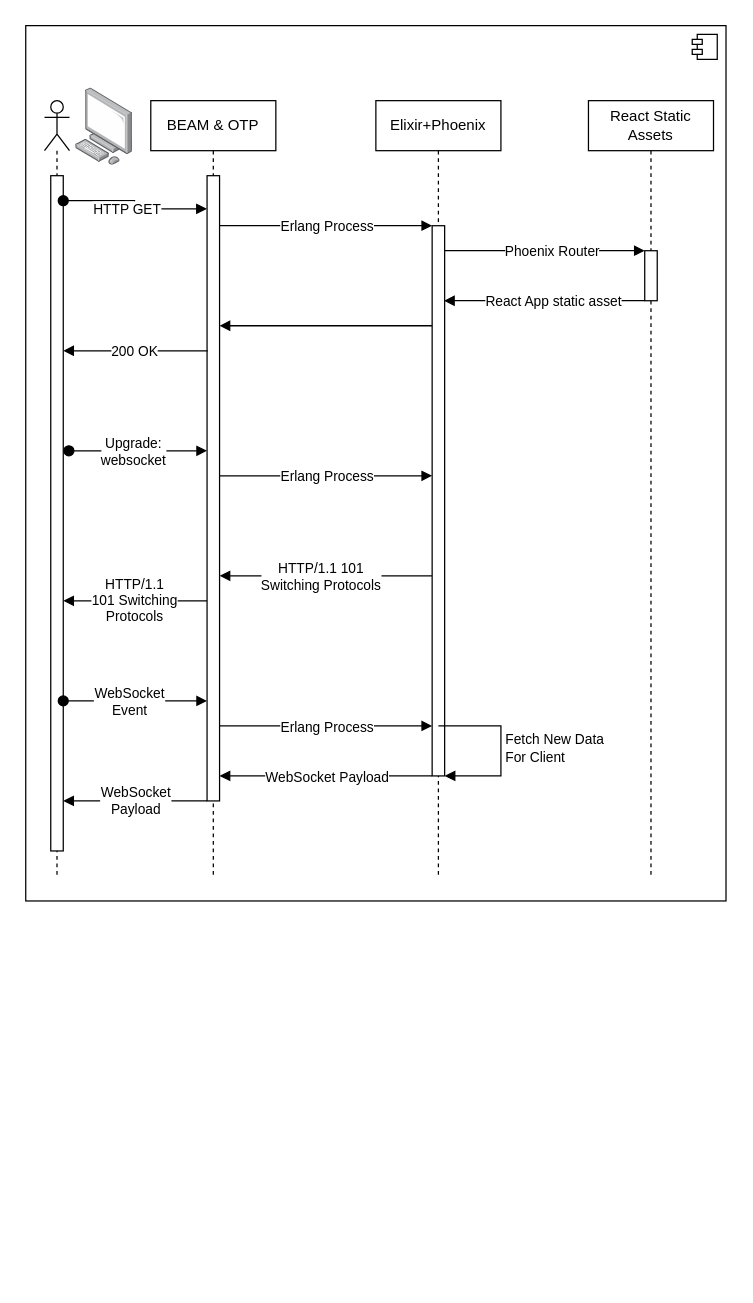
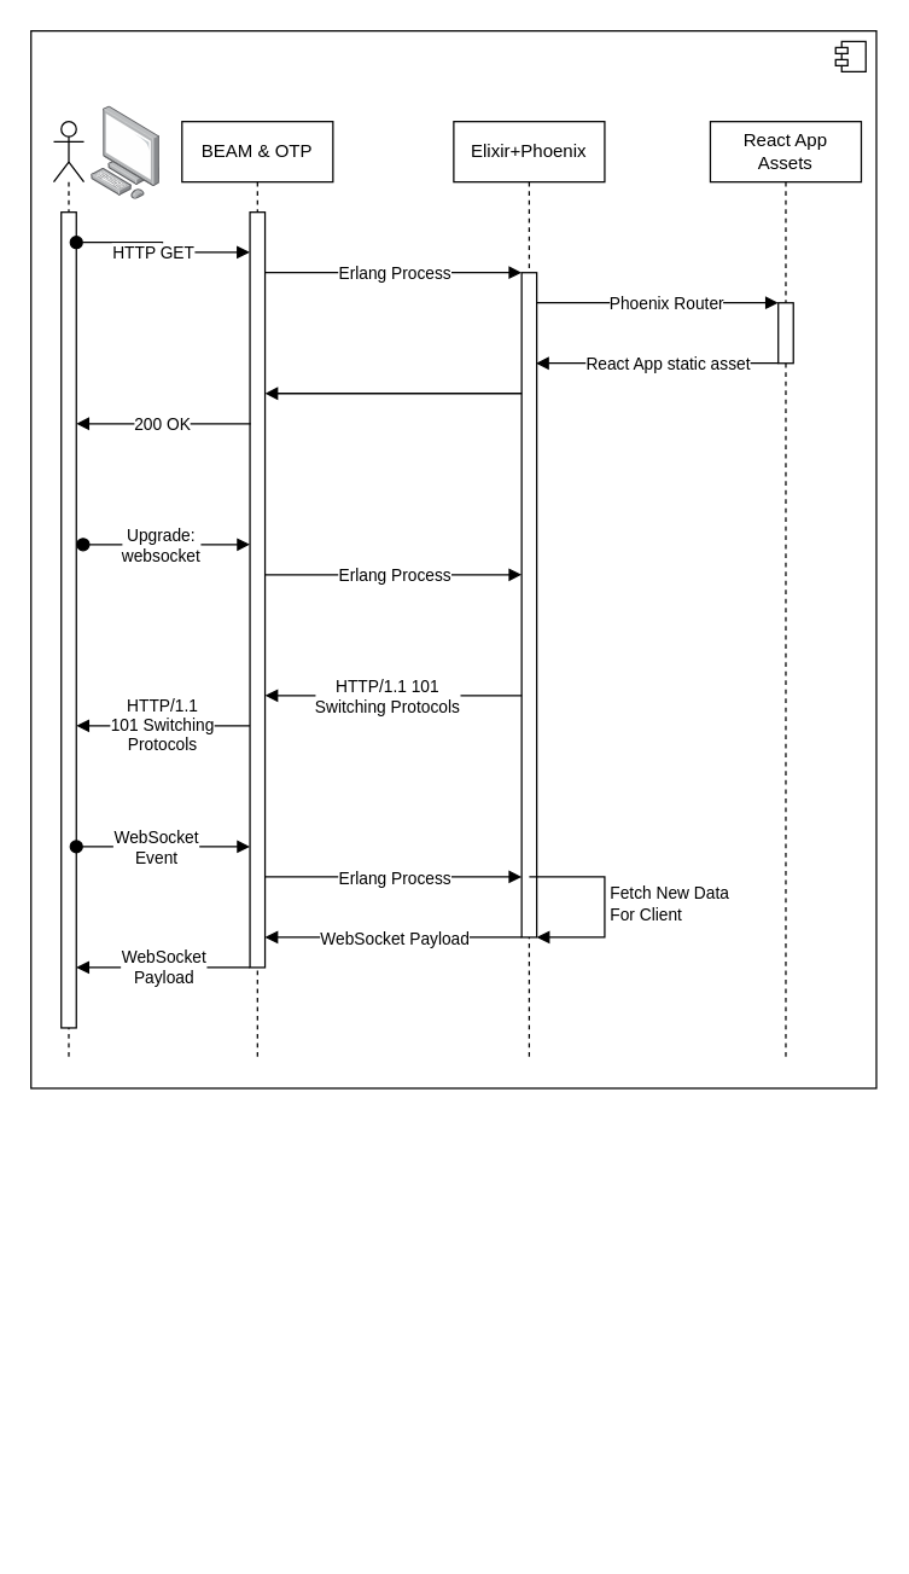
- <mxCell id="9" value="React Static&lt;br&gt;Assets" style="shape=umlLifeline;perimeter=lifelinePerimeter;whiteSpace=wrap;html=1;container=0;dropTarget=0;collapsible=0;recursiveResize=0;outlineConnect=0;portConstraint=eastwest;newEdgeStyle={&quot;edgeStyle&quot;:&quot;elbowEdgeStyle&quot;,&quot;elbow&quot;:&quot;vertical&quot;,&quot;curved&quot;:0,&quot;rounded&quot;:0};" vertex="1" parent="1"><mxGeometry x="470" y="80" width="100" height="620" as="geometry" /></mxCell>
+ <mxCell id="9" value="React App&lt;br&gt;Assets" style="shape=umlLifeline;perimeter=lifelinePerimeter;whiteSpace=wrap;html=1;container=0;dropTarget=0;collapsible=0;recursiveResize=0;outlineConnect=0;portConstraint=eastwest;newEdgeStyle={&quot;edgeStyle&quot;:&quot;elbowEdgeStyle&quot;,&quot;elbow&quot;:&quot;vertical&quot;,&quot;curved&quot;:0,&quot;rounded&quot;:0};" vertex="1" parent="1"><mxGeometry x="470" y="80" width="100" height="620" as="geometry" /></mxCell>
